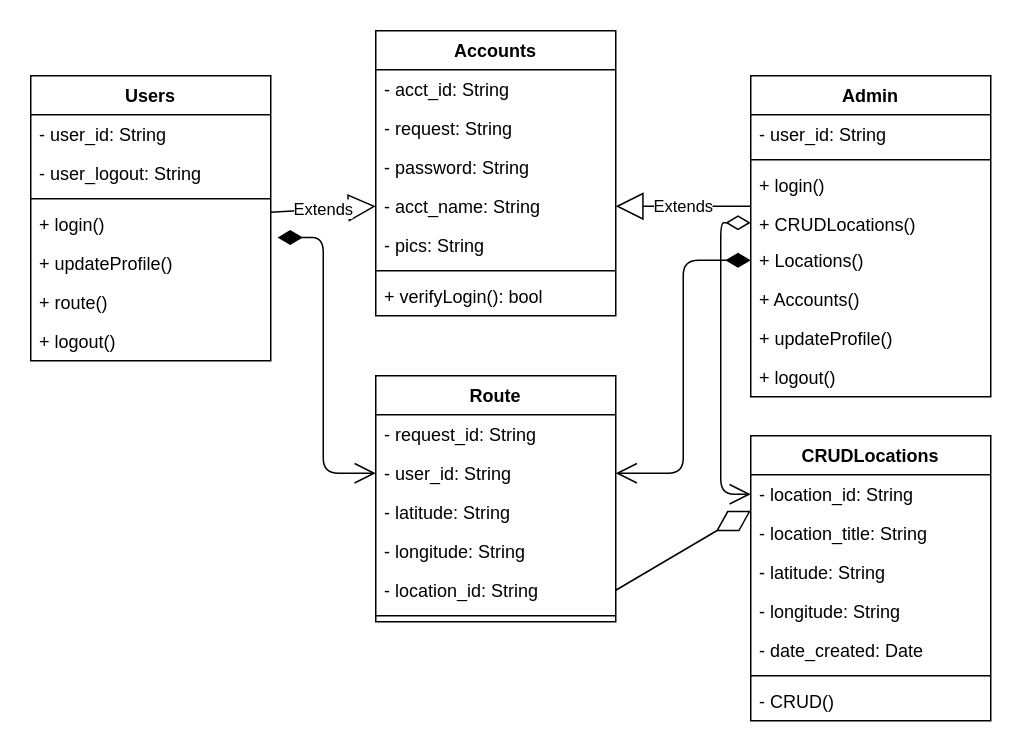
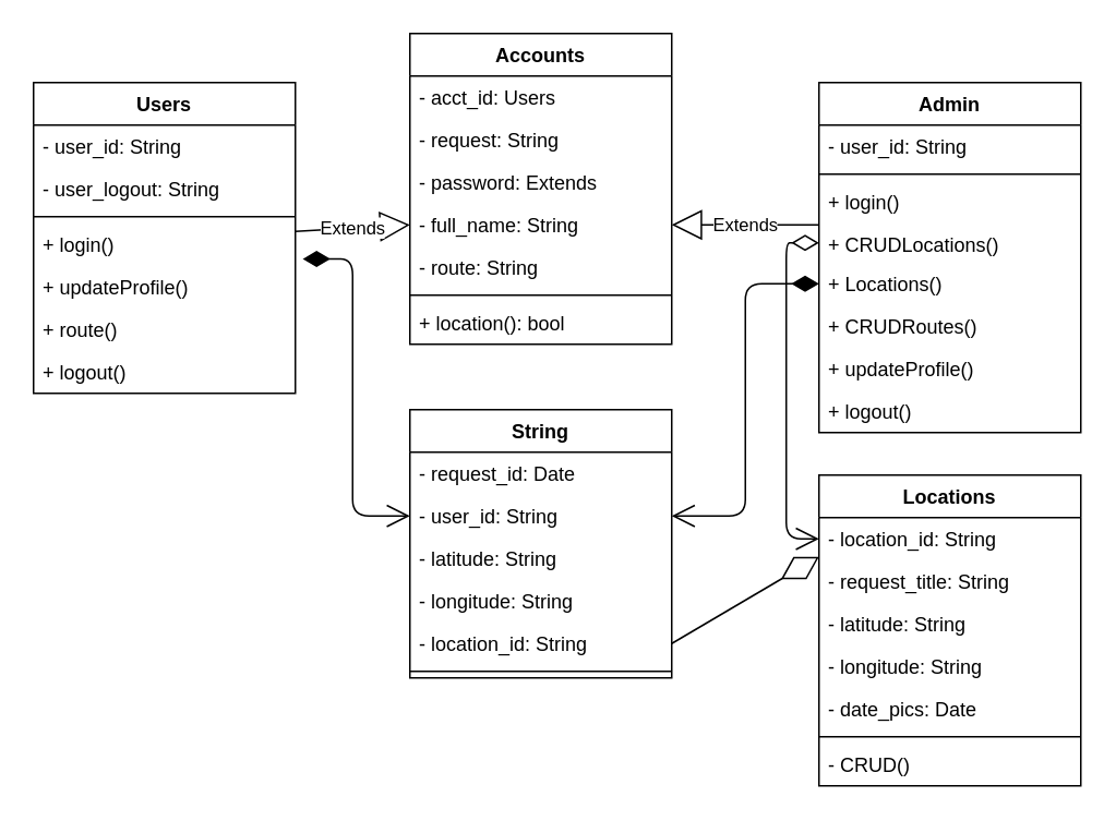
- <mxCell id="3" value="- acct_id: String" style="text;strokeColor=none;fillColor=none;align=left;verticalAlign=top;spacingLeft=4;spacingRight=4;overflow=hidden;rotatable=0;points=[[0,0.5],[1,0.5]];portConstraint=eastwest;" vertex="1" parent="2"><mxGeometry y="26" width="160" height="26" as="geometry" /></mxCell>
+ <mxCell id="3" value="- acct_id: Users" style="text;strokeColor=none;fillColor=none;align=left;verticalAlign=top;spacingLeft=4;spacingRight=4;overflow=hidden;rotatable=0;points=[[0,0.5],[1,0.5]];portConstraint=eastwest;" vertex="1" parent="2"><mxGeometry y="26" width="160" height="26" as="geometry" /></mxCell>
- <mxCell id="5" value="- password: String" style="text;strokeColor=none;fillColor=none;align=left;verticalAlign=top;spacingLeft=4;spacingRight=4;overflow=hidden;rotatable=0;points=[[0,0.5],[1,0.5]];portConstraint=eastwest;" parent="2" vertex="1"><mxGeometry y="78" width="160" height="26" as="geometry" /></mxCell>
+ <mxCell id="5" value="- password: Extends" style="text;strokeColor=none;fillColor=none;align=left;verticalAlign=top;spacingLeft=4;spacingRight=4;overflow=hidden;rotatable=0;points=[[0,0.5],[1,0.5]];portConstraint=eastwest;" parent="2" vertex="1"><mxGeometry y="78" width="160" height="26" as="geometry" /></mxCell>
- <mxCell id="6" value="- acct_name: String" style="text;strokeColor=none;fillColor=none;align=left;verticalAlign=top;spacingLeft=4;spacingRight=4;overflow=hidden;rotatable=0;points=[[0,0.5],[1,0.5]];portConstraint=eastwest;" parent="2" vertex="1"><mxGeometry y="104" width="160" height="26" as="geometry" /></mxCell>
+ <mxCell id="6" value="- full_name: String" style="text;strokeColor=none;fillColor=none;align=left;verticalAlign=top;spacingLeft=4;spacingRight=4;overflow=hidden;rotatable=0;points=[[0,0.5],[1,0.5]];portConstraint=eastwest;" parent="2" vertex="1"><mxGeometry y="104" width="160" height="26" as="geometry" /></mxCell>
- <mxCell id="7" value="- pics: String" style="text;strokeColor=none;fillColor=none;align=left;verticalAlign=top;spacingLeft=4;spacingRight=4;overflow=hidden;rotatable=0;points=[[0,0.5],[1,0.5]];portConstraint=eastwest;" vertex="1" parent="2"><mxGeometry y="130" width="160" height="26" as="geometry" /></mxCell>
+ <mxCell id="7" value="- route: String" style="text;strokeColor=none;fillColor=none;align=left;verticalAlign=top;spacingLeft=4;spacingRight=4;overflow=hidden;rotatable=0;points=[[0,0.5],[1,0.5]];portConstraint=eastwest;" vertex="1" parent="2"><mxGeometry y="130" width="160" height="26" as="geometry" /></mxCell>
- <mxCell id="9" value="+ verifyLogin(): bool" style="text;strokeColor=none;fillColor=none;align=left;verticalAlign=top;spacingLeft=4;spacingRight=4;overflow=hidden;rotatable=0;points=[[0,0.5],[1,0.5]];portConstraint=eastwest;" parent="2" vertex="1"><mxGeometry y="164" width="160" height="26" as="geometry" /></mxCell>
+ <mxCell id="9" value="+ location(): bool" style="text;strokeColor=none;fillColor=none;align=left;verticalAlign=top;spacingLeft=4;spacingRight=4;overflow=hidden;rotatable=0;points=[[0,0.5],[1,0.5]];portConstraint=eastwest;" parent="2" vertex="1"><mxGeometry y="164" width="160" height="26" as="geometry" /></mxCell>
- <mxCell id="25" value="+ Accounts()" style="text;strokeColor=none;fillColor=none;align=left;verticalAlign=top;spacingLeft=4;spacingRight=4;overflow=hidden;rotatable=0;points=[[0,0.5],[1,0.5]];portConstraint=eastwest;" parent="19" vertex="1"><mxGeometry y="136" width="160" height="26" as="geometry" /></mxCell>
+ <mxCell id="25" value="+ CRUDRoutes()" style="text;strokeColor=none;fillColor=none;align=left;verticalAlign=top;spacingLeft=4;spacingRight=4;overflow=hidden;rotatable=0;points=[[0,0.5],[1,0.5]];portConstraint=eastwest;" parent="19" vertex="1"><mxGeometry y="136" width="160" height="26" as="geometry" /></mxCell>
- <mxCell id="29" value="Route" style="swimlane;fontStyle=1;align=center;verticalAlign=top;childLayout=stackLayout;horizontal=1;startSize=26;horizontalStack=0;resizeParent=1;resizeParentMax=0;resizeLast=0;collapsible=1;marginBottom=0;" parent="1" vertex="1"><mxGeometry x="250" y="250" width="160" height="164" as="geometry" /></mxCell>
+ <mxCell id="29" value="String" style="swimlane;fontStyle=1;align=center;verticalAlign=top;childLayout=stackLayout;horizontal=1;startSize=26;horizontalStack=0;resizeParent=1;resizeParentMax=0;resizeLast=0;collapsible=1;marginBottom=0;" parent="1" vertex="1"><mxGeometry x="250" y="250" width="160" height="164" as="geometry" /></mxCell>
- <mxCell id="30" value="- request_id: String" style="text;strokeColor=none;fillColor=none;align=left;verticalAlign=top;spacingLeft=4;spacingRight=4;overflow=hidden;rotatable=0;points=[[0,0.5],[1,0.5]];portConstraint=eastwest;" parent="29" vertex="1"><mxGeometry y="26" width="160" height="26" as="geometry" /></mxCell>
+ <mxCell id="30" value="- request_id: Date" style="text;strokeColor=none;fillColor=none;align=left;verticalAlign=top;spacingLeft=4;spacingRight=4;overflow=hidden;rotatable=0;points=[[0,0.5],[1,0.5]];portConstraint=eastwest;" parent="29" vertex="1"><mxGeometry y="26" width="160" height="26" as="geometry" /></mxCell>
- <mxCell id="38" value="CRUDLocations" style="swimlane;fontStyle=1;align=center;verticalAlign=top;childLayout=stackLayout;horizontal=1;startSize=26;horizontalStack=0;resizeParent=1;resizeParentMax=0;resizeLast=0;collapsible=1;marginBottom=0;" vertex="1" parent="1"><mxGeometry x="500" y="290" width="160" height="190" as="geometry" /></mxCell>
+ <mxCell id="38" value="Locations" style="swimlane;fontStyle=1;align=center;verticalAlign=top;childLayout=stackLayout;horizontal=1;startSize=26;horizontalStack=0;resizeParent=1;resizeParentMax=0;resizeLast=0;collapsible=1;marginBottom=0;" vertex="1" parent="1"><mxGeometry x="500" y="290" width="160" height="190" as="geometry" /></mxCell>
- <mxCell id="40" value="- location_title: String" style="text;strokeColor=none;fillColor=none;align=left;verticalAlign=top;spacingLeft=4;spacingRight=4;overflow=hidden;rotatable=0;points=[[0,0.5],[1,0.5]];portConstraint=eastwest;" vertex="1" parent="38"><mxGeometry y="52" width="160" height="26" as="geometry" /></mxCell>
+ <mxCell id="40" value="- request_title: String" style="text;strokeColor=none;fillColor=none;align=left;verticalAlign=top;spacingLeft=4;spacingRight=4;overflow=hidden;rotatable=0;points=[[0,0.5],[1,0.5]];portConstraint=eastwest;" vertex="1" parent="38"><mxGeometry y="52" width="160" height="26" as="geometry" /></mxCell>
- <mxCell id="43" value="- date_created: Date" style="text;strokeColor=none;fillColor=none;align=left;verticalAlign=top;spacingLeft=4;spacingRight=4;overflow=hidden;rotatable=0;points=[[0,0.5],[1,0.5]];portConstraint=eastwest;" vertex="1" parent="38"><mxGeometry y="130" width="160" height="26" as="geometry" /></mxCell>
+ <mxCell id="43" value="- date_pics: Date" style="text;strokeColor=none;fillColor=none;align=left;verticalAlign=top;spacingLeft=4;spacingRight=4;overflow=hidden;rotatable=0;points=[[0,0.5],[1,0.5]];portConstraint=eastwest;" vertex="1" parent="38"><mxGeometry y="130" width="160" height="26" as="geometry" /></mxCell>
